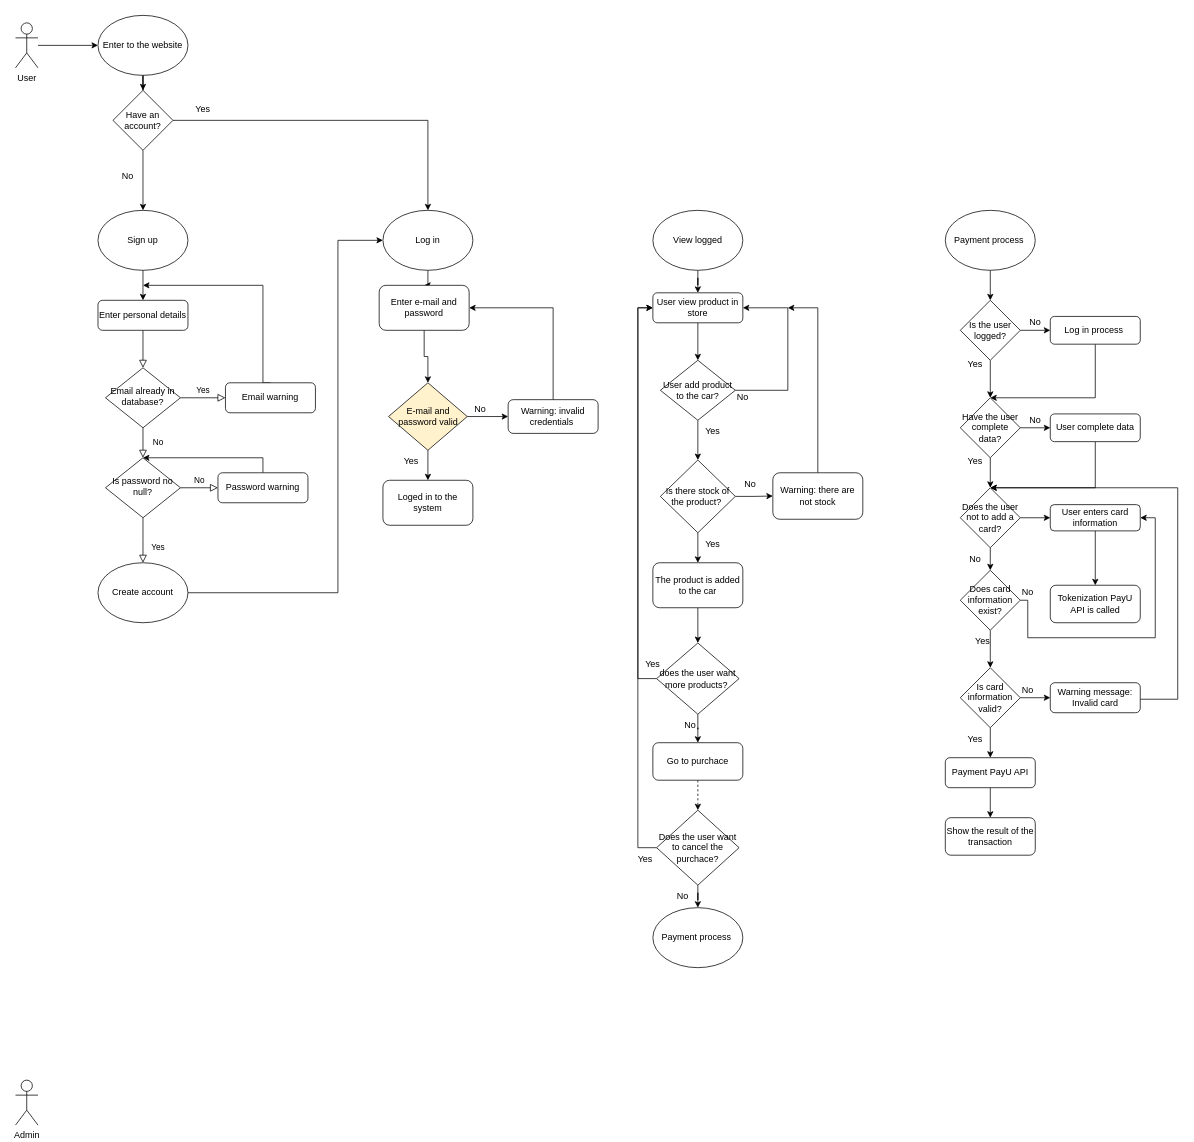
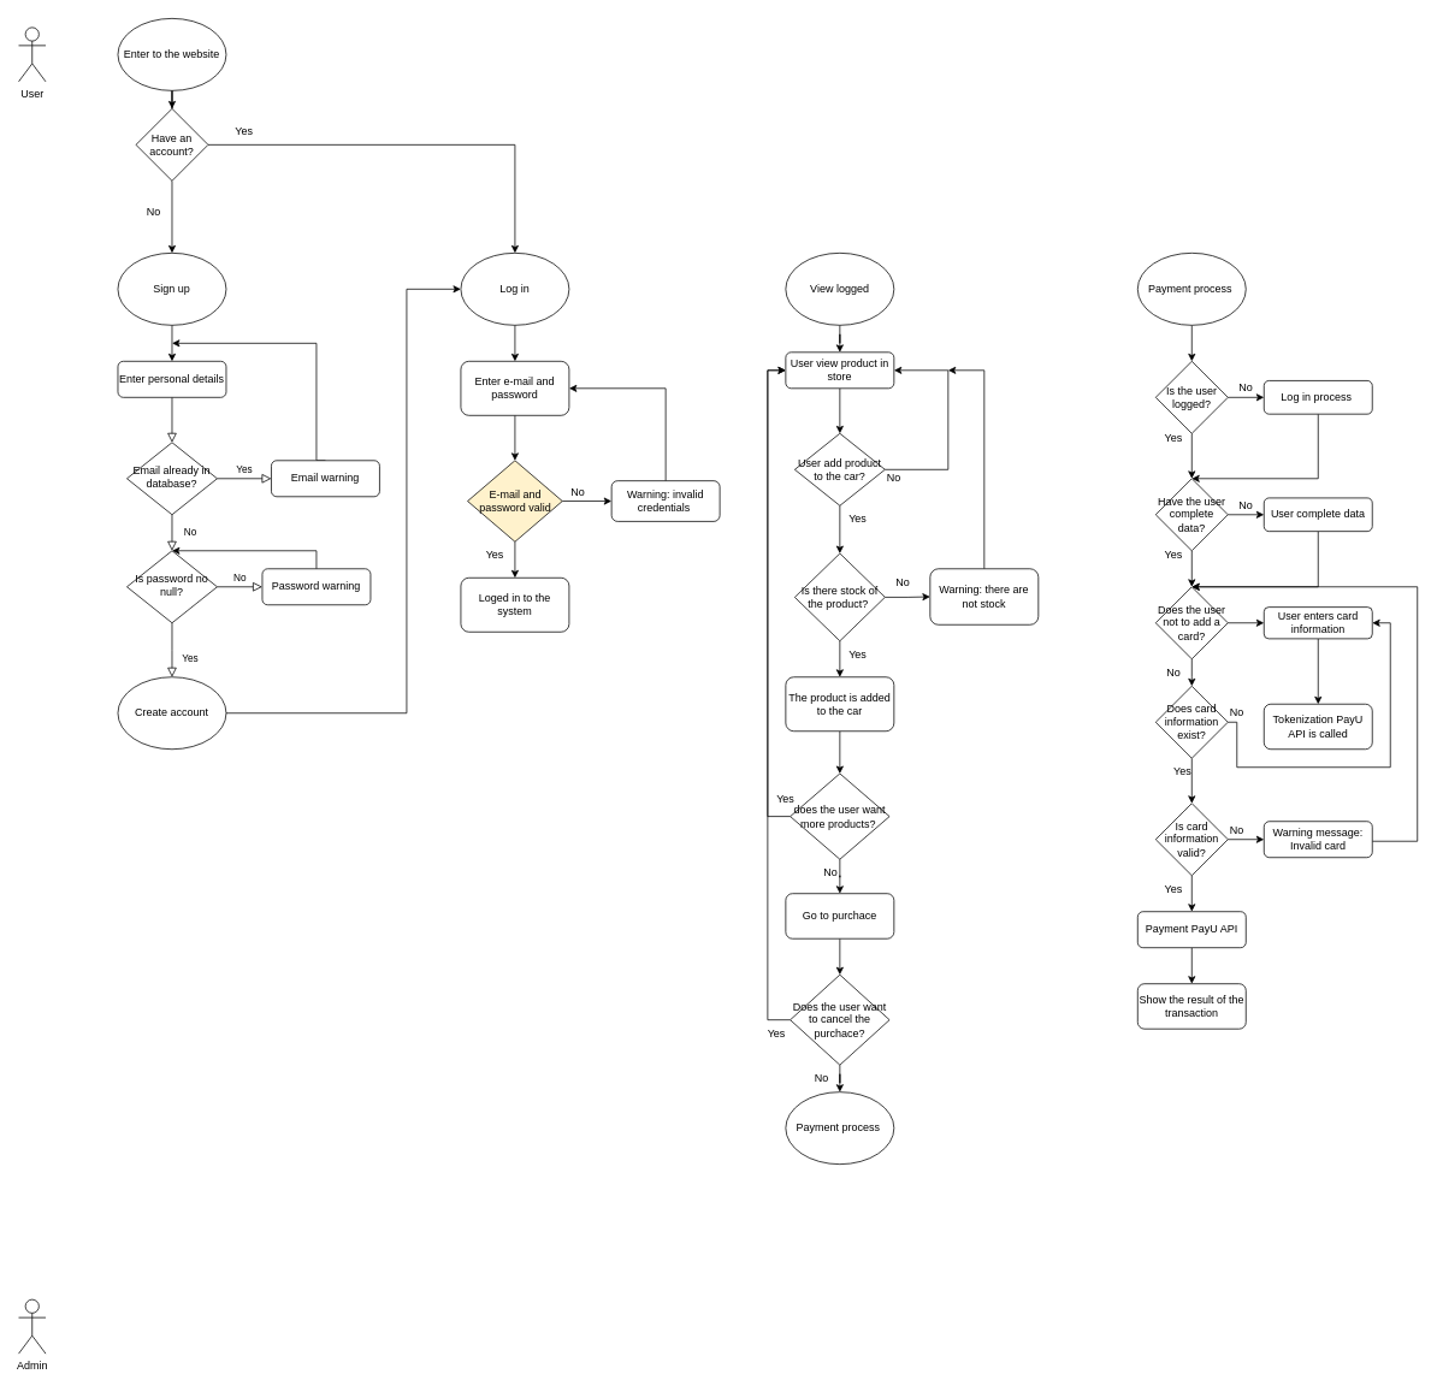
- <mxCell id="18" value="" style="edgeStyle=orthogonalEdgeStyle;rounded=0;orthogonalLoop=1;jettySize=auto;html=1;" edge="1" parent="1" source="19" target="32"><mxGeometry relative="1" as="geometry" /></mxCell>
- <mxCell id="26" value="Enter e-mail and password" style="rounded=1;whiteSpace=wrap;html=1;" vertex="1" parent="1"><mxGeometry x="505" y="380" width="120" height="60" as="geometry" /></mxCell>
+ <mxCell id="26" value="Enter e-mail and password" style="rounded=1;whiteSpace=wrap;html=1;" vertex="1" parent="1"><mxGeometry x="510" y="400" width="120" height="60" as="geometry" /></mxCell>
- <mxCell id="61" value="" style="edgeStyle=orthogonalEdgeStyle;rounded=0;orthogonalLoop=1;jettySize=auto;html=1;dashed=1;" edge="1" parent="1" source="62" target="66"><mxGeometry relative="1" as="geometry" /></mxCell>
+ <mxCell id="61" value="" style="edgeStyle=orthogonalEdgeStyle;rounded=0;orthogonalLoop=1;jettySize=auto;html=1;" edge="1" parent="1" source="62" target="66"><mxGeometry relative="1" as="geometry" /></mxCell>
